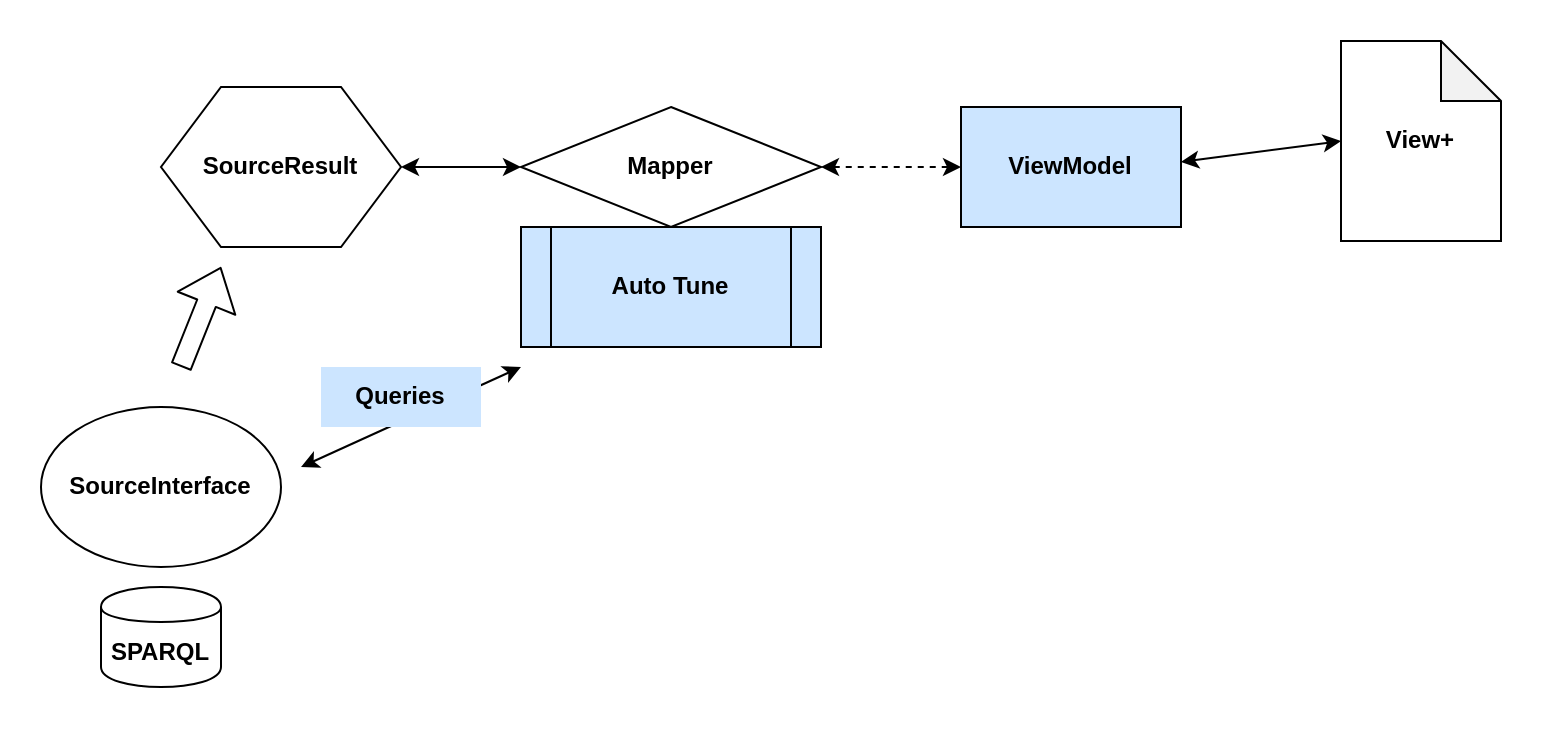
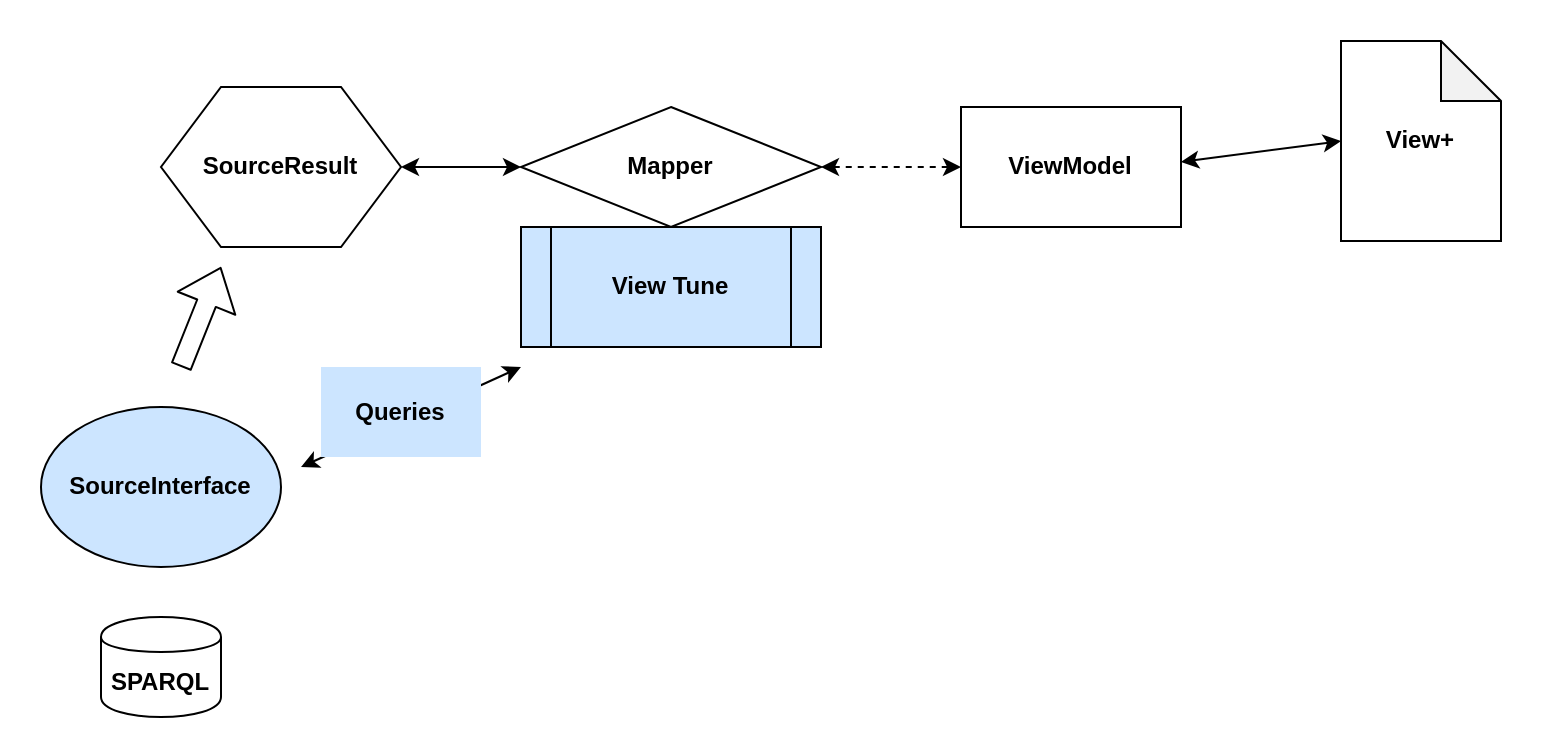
- <mxCell id="2" value="&lt;b&gt;ViewModel&lt;/b&gt;" style="whiteSpace=wrap;html=1;aspect=variable;fillColor=#cce5ff;" parent="1" vertex="1"><mxGeometry x="480" y="53" width="110" height="60" as="geometry" /></mxCell>
+ <mxCell id="2" value="&lt;b&gt;ViewModel&lt;/b&gt;" style="whiteSpace=wrap;html=1;aspect=variable;" parent="1" vertex="1"><mxGeometry x="480" y="53" width="110" height="60" as="geometry" /></mxCell>
- <mxCell id="7" value="&lt;b&gt;Auto Tune&lt;/b&gt;" style="shape=process;whiteSpace=wrap;html=1;backgroundOutline=1;fillColor=#CCE5FF;" parent="1" vertex="1"><mxGeometry x="260" y="113" width="150" height="60" as="geometry" /></mxCell>
+ <mxCell id="7" value="&lt;b&gt;View Tune&lt;/b&gt;" style="shape=process;whiteSpace=wrap;html=1;backgroundOutline=1;fillColor=#CCE5FF;" parent="1" vertex="1"><mxGeometry x="260" y="113" width="150" height="60" as="geometry" /></mxCell>
- <mxCell id="10" value="&lt;b&gt;Queries&lt;/b&gt;" style="text;html=1;strokeColor=none;fillColor=#CCE5FF;align=center;verticalAlign=middle;whiteSpace=wrap;rounded=0;" parent="1" vertex="1"><mxGeometry x="160" y="183" width="80" height="30" as="geometry" /></mxCell>
+ <mxCell id="10" value="&lt;b&gt;Queries&lt;/b&gt;" style="text;html=1;strokeColor=none;fillColor=#CCE5FF;align=center;verticalAlign=middle;whiteSpace=wrap;rounded=0;" parent="1" vertex="1"><mxGeometry x="160" y="183" width="80" height="45" as="geometry" /></mxCell>
- <mxCell id="4" value="&lt;b&gt;SourceInterface&lt;/b&gt;" style="ellipse;whiteSpace=wrap;html=1;" parent="1" vertex="1"><mxGeometry x="20" y="203" width="120" height="80" as="geometry" /></mxCell>
+ <mxCell id="4" value="&lt;b&gt;SourceInterface&lt;/b&gt;" style="ellipse;whiteSpace=wrap;html=1;fillColor=#cce5ff;" parent="1" vertex="1"><mxGeometry x="20" y="203" width="120" height="80" as="geometry" /></mxCell>
- <mxCell id="6" value="&lt;b&gt;SPARQL&lt;/b&gt;" style="shape=cylinder;whiteSpace=wrap;html=1;boundedLbl=1;backgroundOutline=1;" parent="1" vertex="1"><mxGeometry x="50" y="293" width="60" height="50" as="geometry" /></mxCell>
+ <mxCell id="6" value="&lt;b&gt;SPARQL&lt;/b&gt;" style="shape=cylinder;whiteSpace=wrap;html=1;boundedLbl=1;backgroundOutline=1;" parent="1" vertex="1"><mxGeometry x="50" y="308" width="60" height="50" as="geometry" /></mxCell>
